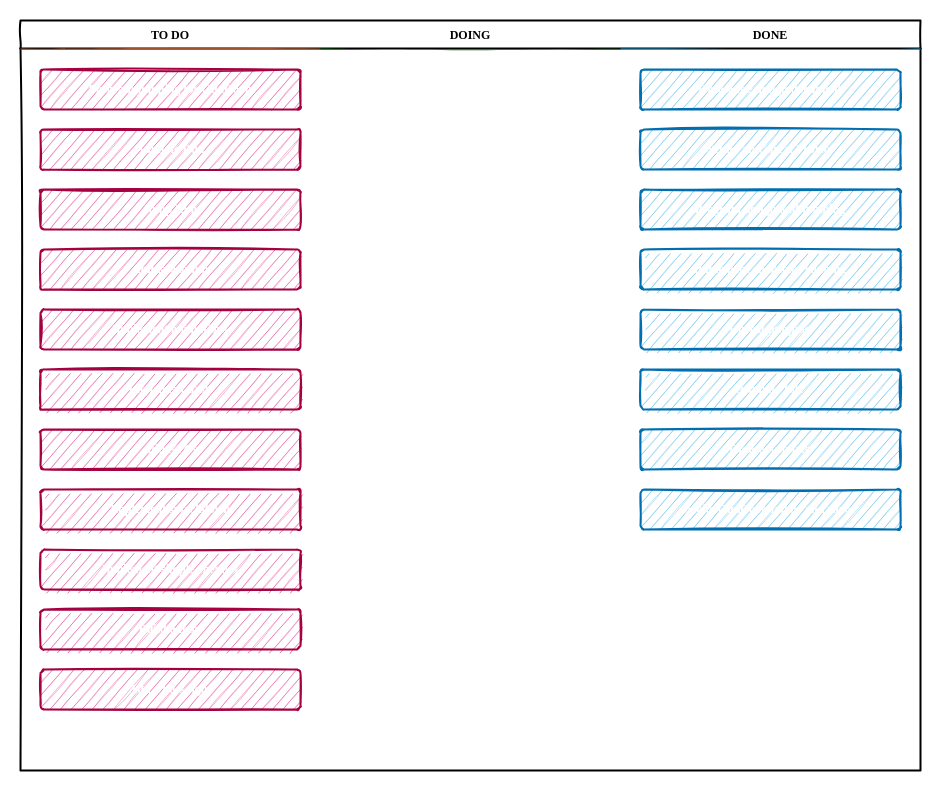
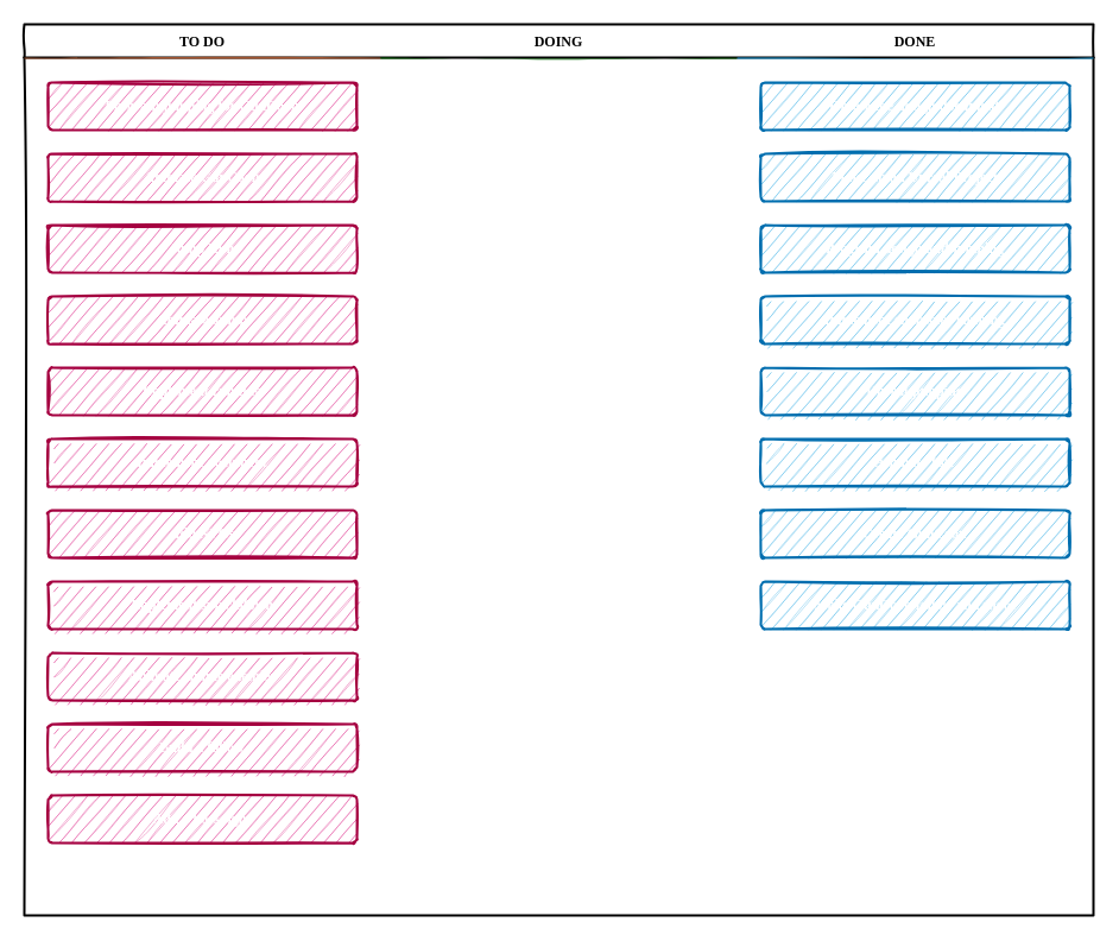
- <mxCell id="5" value="Animate Run" style="whiteSpace=wrap;html=1;strokeWidth=2;fillColor=#d80073;fontStyle=1;spacingTop=0;rounded=1;arcSize=9;points=[];sketch=1;fontFamily=Permanent Marker;hachureGap=8;fillWeight=1;strokeColor=#A50040;shadow=0;fillOpacity=30;strokeOpacity=100;fontColor=#ffffff;" vertex="1" parent="3"><mxGeometry x="20" y="81" width="260" height="40" as="geometry" /></mxCell>
+ <mxCell id="5" value="Animate GunCoon" style="whiteSpace=wrap;html=1;strokeWidth=2;fillColor=#d80073;fontStyle=1;spacingTop=0;rounded=1;arcSize=9;points=[];sketch=1;fontFamily=Permanent Marker;hachureGap=8;fillWeight=1;strokeColor=#A50040;shadow=0;fillOpacity=30;strokeOpacity=100;fontColor=#ffffff;" vertex="1" parent="3"><mxGeometry x="20" y="81" width="260" height="40" as="geometry" /></mxCell>
- <mxCell id="18" value="Set up an Unreal Project" style="whiteSpace=wrap;html=1;strokeWidth=2;fillColor=#1ba1e2;fontStyle=1;spacingTop=0;rounded=1;arcSize=9;points=[];sketch=1;fontFamily=Permanent Marker;hachureGap=8;fillWeight=1;strokeColor=#006EAF;shadow=0;fillOpacity=30;strokeOpacity=100;fontColor=#ffffff;" parent="16" vertex="1"><mxGeometry x="20" y="81" width="260" height="40" as="geometry" /></mxCell>
+ <mxCell id="18" value="Make up an Unreal Project" style="whiteSpace=wrap;html=1;strokeWidth=2;fillColor=#1ba1e2;fontStyle=1;spacingTop=0;rounded=1;arcSize=9;points=[];sketch=1;fontFamily=Permanent Marker;hachureGap=8;fillWeight=1;strokeColor=#006EAF;shadow=0;fillOpacity=30;strokeOpacity=100;fontColor=#ffffff;" parent="16" vertex="1"><mxGeometry x="20" y="81" width="260" height="40" as="geometry" /></mxCell>
- <mxCell id="8" value="Implement animations" style="whiteSpace=wrap;html=1;strokeWidth=2;fillColor=#d80073;fontStyle=1;spacingTop=0;rounded=1;arcSize=9;points=[];sketch=1;fontFamily=Permanent Marker;hachureGap=8;fillWeight=1;strokeColor=#A50040;shadow=0;fillOpacity=30;strokeOpacity=100;fontColor=#ffffff;" parent="3" vertex="1"><mxGeometry x="20" y="261" width="260" height="40" as="geometry" /></mxCell>
+ <mxCell id="8" value="Implement running" style="whiteSpace=wrap;html=1;strokeWidth=2;fillColor=#d80073;fontStyle=1;spacingTop=0;rounded=1;arcSize=9;points=[];sketch=1;fontFamily=Permanent Marker;hachureGap=8;fillWeight=1;strokeColor=#A50040;shadow=0;fillOpacity=30;strokeOpacity=100;fontColor=#ffffff;" parent="3" vertex="1"><mxGeometry x="20" y="261" width="260" height="40" as="geometry" /></mxCell>
- <mxCell id="9" value="Implement dash" style="whiteSpace=wrap;html=1;strokeWidth=2;fillColor=#d80073;fontStyle=1;spacingTop=0;rounded=1;arcSize=9;points=[];sketch=1;fontFamily=Permanent Marker;hachureGap=8;fillWeight=1;strokeColor=#A50040;shadow=0;fillOpacity=30;strokeOpacity=100;fontColor=#ffffff;" parent="3" vertex="1"><mxGeometry x="20" y="321" width="260" height="40" as="geometry" /></mxCell>
+ <mxCell id="9" value="Implement document" style="whiteSpace=wrap;html=1;strokeWidth=2;fillColor=#d80073;fontStyle=1;spacingTop=0;rounded=1;arcSize=9;points=[];sketch=1;fontFamily=Permanent Marker;hachureGap=8;fillWeight=1;strokeColor=#A50040;shadow=0;fillOpacity=30;strokeOpacity=100;fontColor=#ffffff;" parent="3" vertex="1"><mxGeometry x="20" y="321" width="260" height="40" as="geometry" /></mxCell>
- <mxCell id="23" value="Create Animate" style="whiteSpace=wrap;html=1;strokeWidth=2;fillColor=#1ba1e2;fontStyle=1;spacingTop=0;rounded=1;arcSize=9;points=[];sketch=1;fontFamily=Permanent Marker;hachureGap=8;fillWeight=1;strokeColor=#006EAF;fillOpacity=30;fontColor=#ffffff;" vertex="1" parent="16"><mxGeometry x="20" y="381" width="260" height="40" as="geometry" /></mxCell>
+ <mxCell id="23" value="Create GunCoon" style="whiteSpace=wrap;html=1;strokeWidth=2;fillColor=#1ba1e2;fontStyle=1;spacingTop=0;rounded=1;arcSize=9;points=[];sketch=1;fontFamily=Permanent Marker;hachureGap=8;fillWeight=1;strokeColor=#006EAF;fillOpacity=30;fontColor=#ffffff;" vertex="1" parent="16"><mxGeometry x="20" y="381" width="260" height="40" as="geometry" /></mxCell>
- <mxCell id="12" value="Implement simple enemies" style="whiteSpace=wrap;html=1;strokeWidth=2;fillColor=#d80073;fontStyle=1;spacingTop=0;rounded=1;arcSize=9;points=[];sketch=1;fontFamily=Permanent Marker;hachureGap=8;fillWeight=1;strokeColor=#A50040;shadow=0;fillOpacity=30;strokeOpacity=100;fontColor=#ffffff;" parent="3" vertex="1"><mxGeometry x="20" y="501" width="260" height="40" as="geometry" /></mxCell>
+ <mxCell id="12" value="Animate simple enemies" style="whiteSpace=wrap;html=1;strokeWidth=2;fillColor=#d80073;fontStyle=1;spacingTop=0;rounded=1;arcSize=9;points=[];sketch=1;fontFamily=Permanent Marker;hachureGap=8;fillWeight=1;strokeColor=#A50040;shadow=0;fillOpacity=30;strokeOpacity=100;fontColor=#ffffff;" parent="3" vertex="1"><mxGeometry x="20" y="501" width="260" height="40" as="geometry" /></mxCell>
- <mxCell id="13" value="Build a map" style="whiteSpace=wrap;html=1;strokeWidth=2;fillColor=#d80073;fontStyle=1;spacingTop=0;rounded=1;arcSize=9;points=[];sketch=1;fontFamily=Permanent Marker;hachureGap=8;fillWeight=1;strokeColor=#A50040;shadow=0;fillOpacity=30;strokeOpacity=100;fontColor=#ffffff;" parent="3" vertex="1"><mxGeometry x="20" y="561" width="260" height="40" as="geometry" /></mxCell>
+ <mxCell id="13" value="Build a follow" style="whiteSpace=wrap;html=1;strokeWidth=2;fillColor=#d80073;fontStyle=1;spacingTop=0;rounded=1;arcSize=9;points=[];sketch=1;fontFamily=Permanent Marker;hachureGap=8;fillWeight=1;strokeColor=#A50040;shadow=0;fillOpacity=30;strokeOpacity=100;fontColor=#ffffff;" parent="3" vertex="1"><mxGeometry x="20" y="561" width="260" height="40" as="geometry" /></mxCell>
